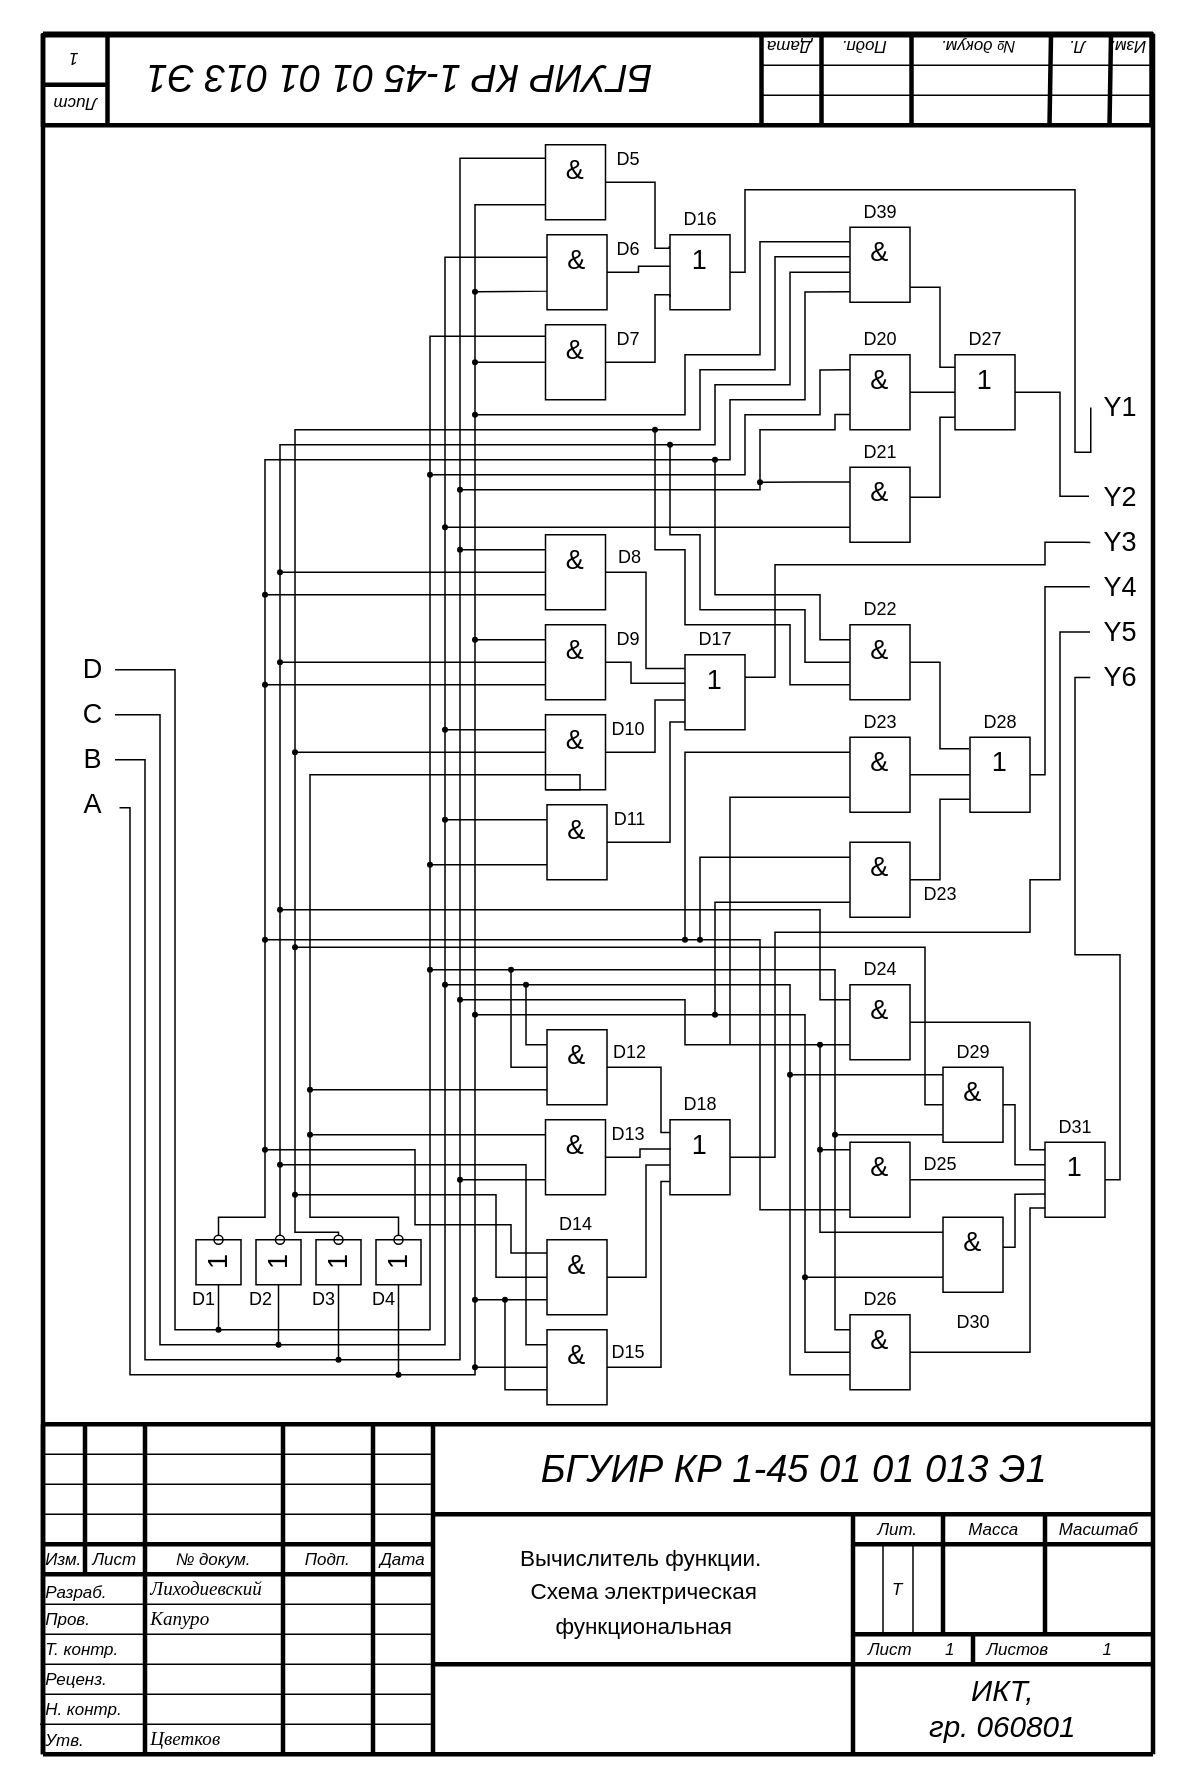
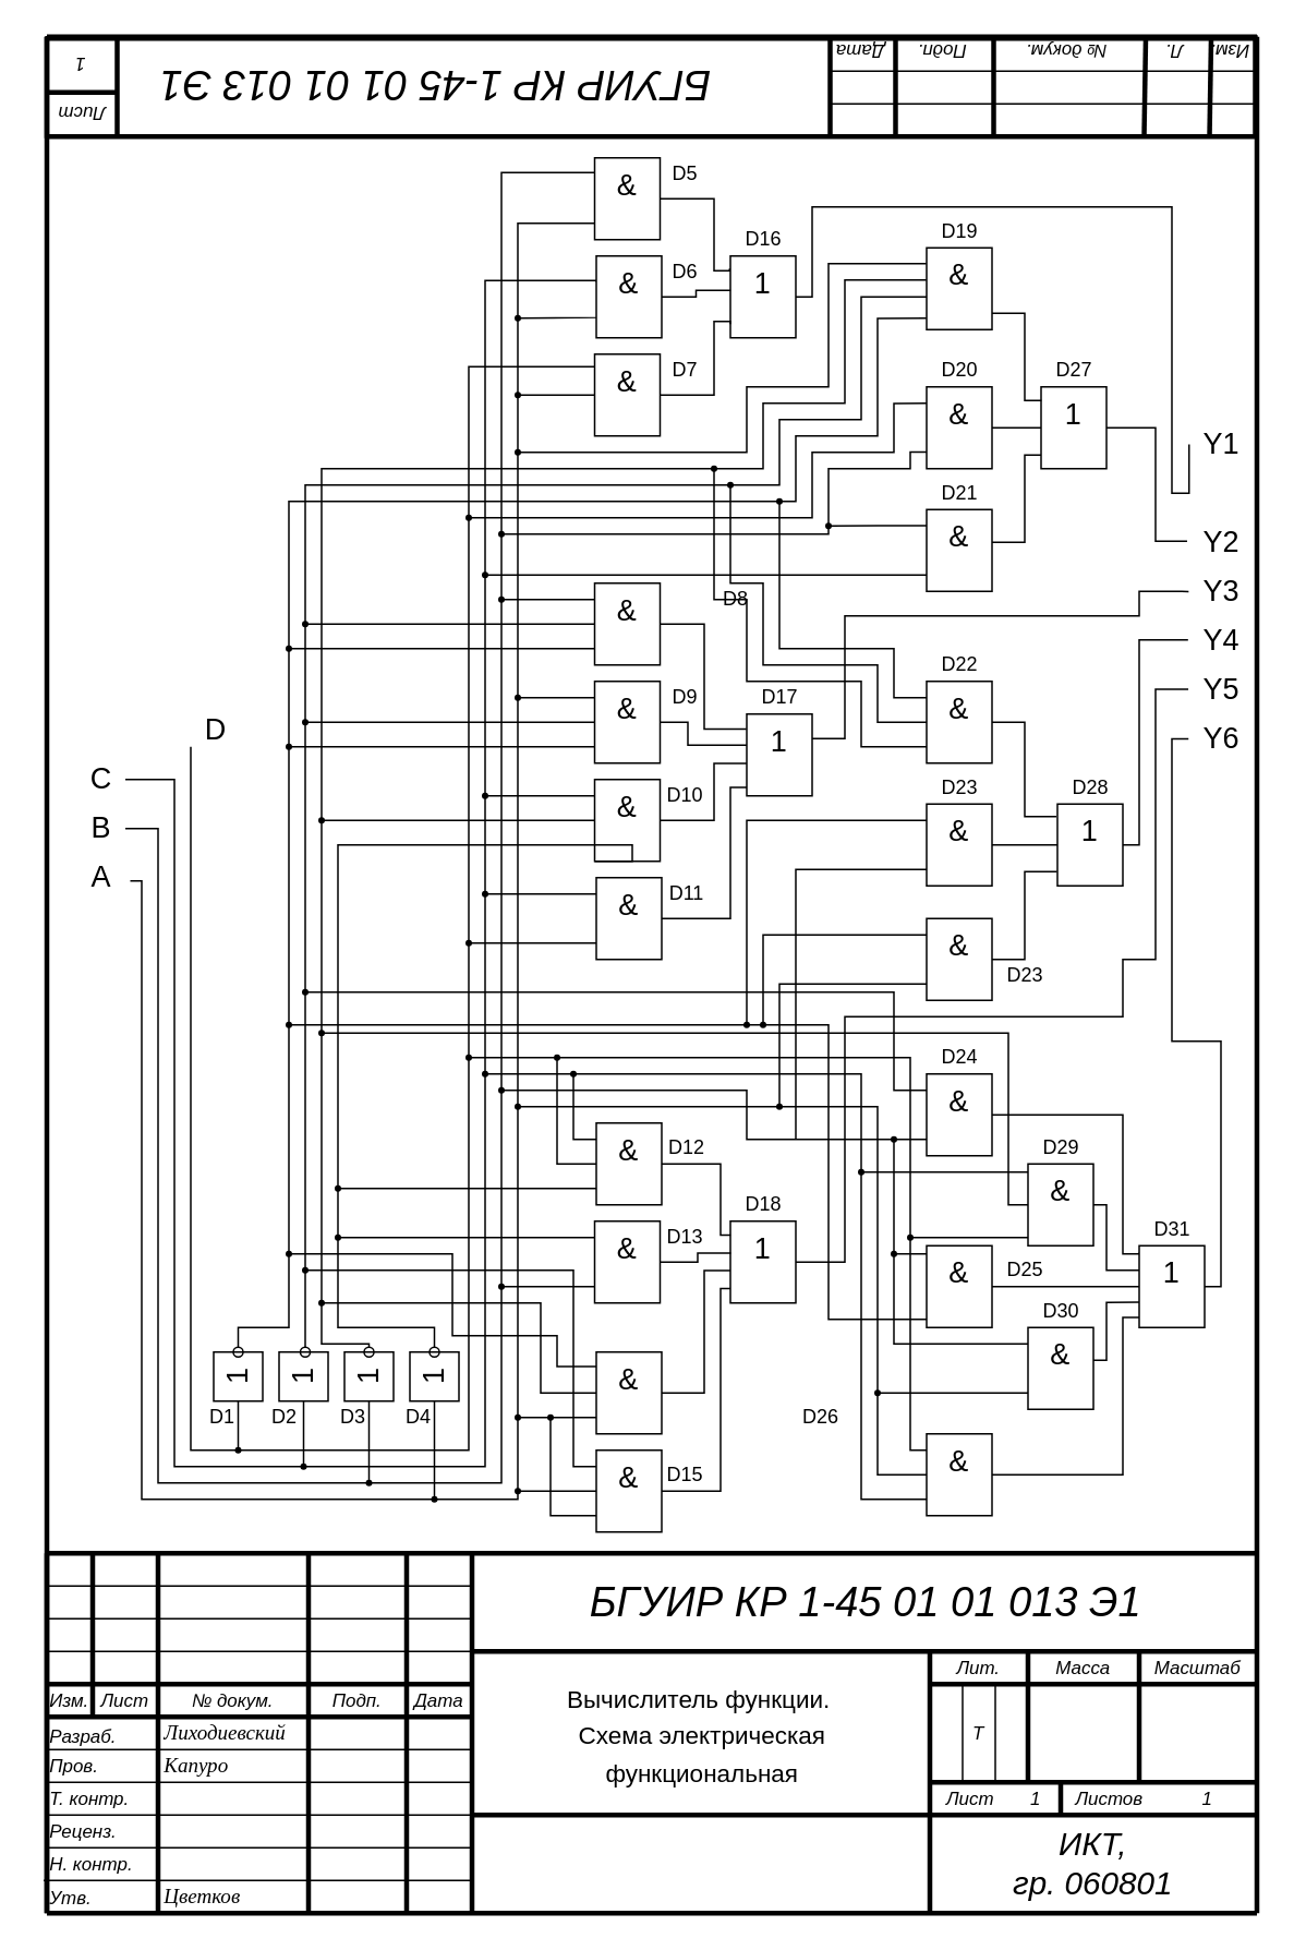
- <mxCell id="229" value="D39" style="text;html=1;align=center;verticalAlign=middle;resizable=0;points=[];autosize=1;strokeColor=none;fillColor=none;" vertex="1" parent="1"><mxGeometry x="566" y="131" width="40" height="20" as="geometry" /></mxCell>
+ <mxCell id="229" value="D19" style="text;html=1;align=center;verticalAlign=middle;resizable=0;points=[];autosize=1;strokeColor=none;fillColor=none;" vertex="1" parent="1"><mxGeometry x="566" y="131" width="40" height="20" as="geometry" /></mxCell>
- <mxCell id="218" value="D8" style="text;html=1;align=center;verticalAlign=middle;resizable=0;points=[];autosize=1;strokeColor=none;fillColor=none;" vertex="1" parent="1"><mxGeometry x="404" y="361" width="30" height="20" as="geometry" /></mxCell>
+ <mxCell id="218" value="D8" style="text;html=1;align=center;verticalAlign=middle;resizable=0;points=[];autosize=1;strokeColor=none;fillColor=none;" vertex="1" parent="1"><mxGeometry x="434" y="356" width="30" height="20" as="geometry" /></mxCell>
- <mxCell id="89" value="&lt;font style=&quot;font-size: 18px;&quot;&gt;D&lt;/font&gt;" style="text;html=1;resizable=0;autosize=1;align=center;verticalAlign=middle;points=[];fillColor=none;strokeColor=none;rounded=0;fontColor=#000000;" parent="1" vertex="1"><mxGeometry x="46" y="436" width="30" height="20" as="geometry" /></mxCell>
+ <mxCell id="89" value="&lt;font style=&quot;font-size: 18px;&quot;&gt;D&lt;/font&gt;" style="text;html=1;resizable=0;autosize=1;align=center;verticalAlign=middle;points=[];fillColor=none;strokeColor=none;rounded=0;fontColor=#000000;" parent="1" vertex="1"><mxGeometry x="116" y="436" width="30" height="20" as="geometry" /></mxCell>
- <mxCell id="224" value="D14" style="text;html=1;align=center;verticalAlign=middle;resizable=0;points=[];autosize=1;strokeColor=none;fillColor=none;" vertex="1" parent="1"><mxGeometry x="363" y="806" width="40" height="20" as="geometry" /></mxCell>
- <mxCell id="237" value="D26" style="text;html=1;align=center;verticalAlign=middle;resizable=0;points=[];autosize=1;strokeColor=none;fillColor=none;" vertex="1" parent="1"><mxGeometry x="566" y="856" width="40" height="20" as="geometry" /></mxCell>
+ <mxCell id="237" value="D26" style="text;html=1;align=center;verticalAlign=middle;resizable=0;points=[];autosize=1;strokeColor=none;fillColor=none;" vertex="1" parent="1"><mxGeometry x="481" y="856" width="40" height="20" as="geometry" /></mxCell>
- <mxCell id="241" value="D30" style="text;html=1;align=center;verticalAlign=middle;resizable=0;points=[];autosize=1;strokeColor=none;fillColor=none;" vertex="1" parent="1"><mxGeometry x="628" y="871" width="40" height="20" as="geometry" /></mxCell>
+ <mxCell id="241" value="D30" style="text;html=1;align=center;verticalAlign=middle;resizable=0;points=[];autosize=1;strokeColor=none;fillColor=none;" vertex="1" parent="1"><mxGeometry x="628" y="791" width="40" height="20" as="geometry" /></mxCell>
